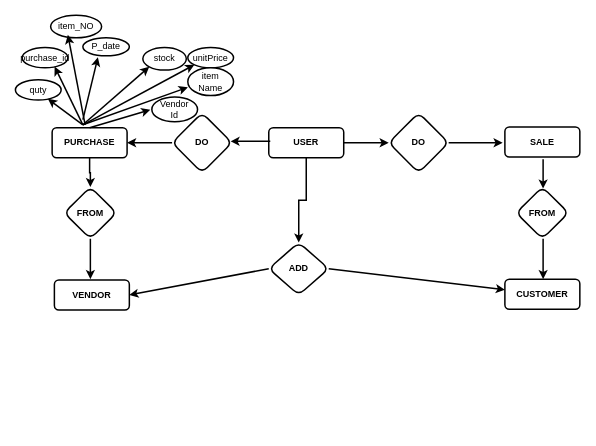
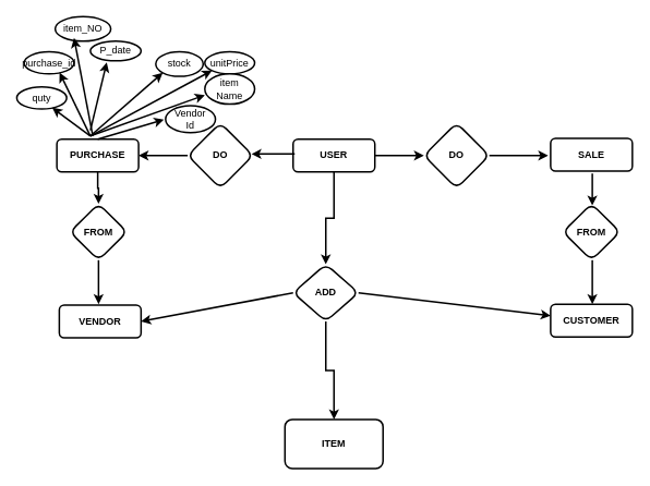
+ <mxCell id="15" value="" style="edgeStyle=orthogonalEdgeStyle;rounded=0;orthogonalLoop=1;jettySize=auto;html=1;fontStyle=1;strokeWidth=2;" edge="1" parent="1" source="16" target="19"><mxGeometry relative="1" as="geometry" /></mxCell>
+ <mxCell id="19" value="ITEM" style="whiteSpace=wrap;html=1;rounded=1;fontStyle=1;strokeWidth=2;" vertex="1" parent="1"><mxGeometry x="348" y="513" width="120" height="60" as="geometry" /></mxCell>
